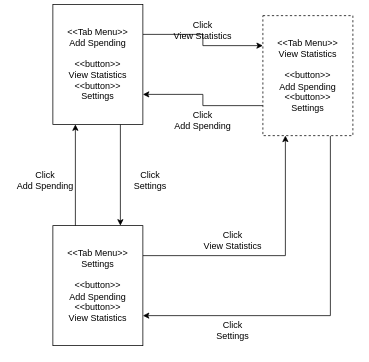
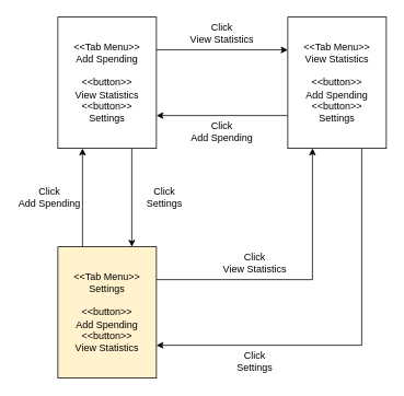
- <mxCell id="4" value="&amp;lt;&amp;lt;Tab Menu&amp;gt;&amp;gt;&lt;br&gt;Add Spending&lt;br&gt;&lt;br&gt;&amp;lt;&amp;lt;button&amp;gt;&amp;gt;&lt;br&gt;View Statistics&lt;br&gt;&amp;lt;&amp;lt;button&amp;gt;&amp;gt;&lt;br&gt;Settings&lt;br&gt;" style="rounded=0;whiteSpace=wrap;html=1;" vertex="1" parent="1"><mxGeometry x="70" y="5" width="120" height="160" as="geometry" /></mxCell>
+ <mxCell id="4" value="&amp;lt;&amp;lt;Tab Menu&amp;gt;&amp;gt;&lt;br&gt;Add Spending&lt;br&gt;&lt;br&gt;&amp;lt;&amp;lt;button&amp;gt;&amp;gt;&lt;br&gt;View Statistics&lt;br&gt;&amp;lt;&amp;lt;button&amp;gt;&amp;gt;&lt;br&gt;Settings&lt;br&gt;" style="rounded=0;whiteSpace=wrap;html=1;" vertex="1" parent="1"><mxGeometry x="70" y="20" width="120" height="160" as="geometry" /></mxCell>
- <mxCell id="7" value="&amp;lt;&amp;lt;Tab Menu&amp;gt;&amp;gt;&lt;br&gt;View Statistics&lt;br&gt;&lt;br&gt;&amp;lt;&amp;lt;button&amp;gt;&amp;gt;&lt;br&gt;Add Spending&lt;br&gt;&amp;lt;&amp;lt;button&amp;gt;&amp;gt;&lt;br&gt;Settings" style="rounded=0;whiteSpace=wrap;html=1;dashed=1;" vertex="1" parent="1"><mxGeometry x="350" y="20" width="120" height="160" as="geometry" /></mxCell>
+ <mxCell id="7" value="&amp;lt;&amp;lt;Tab Menu&amp;gt;&amp;gt;&lt;br&gt;View Statistics&lt;br&gt;&lt;br&gt;&amp;lt;&amp;lt;button&amp;gt;&amp;gt;&lt;br&gt;Add Spending&lt;br&gt;&amp;lt;&amp;lt;button&amp;gt;&amp;gt;&lt;br&gt;Settings" style="rounded=0;whiteSpace=wrap;html=1;" vertex="1" parent="1"><mxGeometry x="350" y="20" width="120" height="160" as="geometry" /></mxCell>
- <mxCell id="9" value="&amp;lt;&amp;lt;Tab Menu&amp;gt;&amp;gt;&lt;br&gt;Settings&lt;br&gt;&lt;br&gt;&amp;lt;&amp;lt;button&amp;gt;&amp;gt;&lt;br&gt;Add Spending&lt;br&gt;&amp;lt;&amp;lt;button&amp;gt;&amp;gt;&lt;br&gt;View Statistics" style="rounded=0;whiteSpace=wrap;html=1;" vertex="1" parent="1"><mxGeometry x="70" y="300" width="120" height="160" as="geometry" /></mxCell>
+ <mxCell id="9" value="&amp;lt;&amp;lt;Tab Menu&amp;gt;&amp;gt;&lt;br&gt;Settings&lt;br&gt;&lt;br&gt;&amp;lt;&amp;lt;button&amp;gt;&amp;gt;&lt;br&gt;Add Spending&lt;br&gt;&amp;lt;&amp;lt;button&amp;gt;&amp;gt;&lt;br&gt;View Statistics" style="rounded=0;whiteSpace=wrap;html=1;fillColor=#fff2cc;" vertex="1" parent="1"><mxGeometry x="70" y="300" width="120" height="160" as="geometry" /></mxCell>
